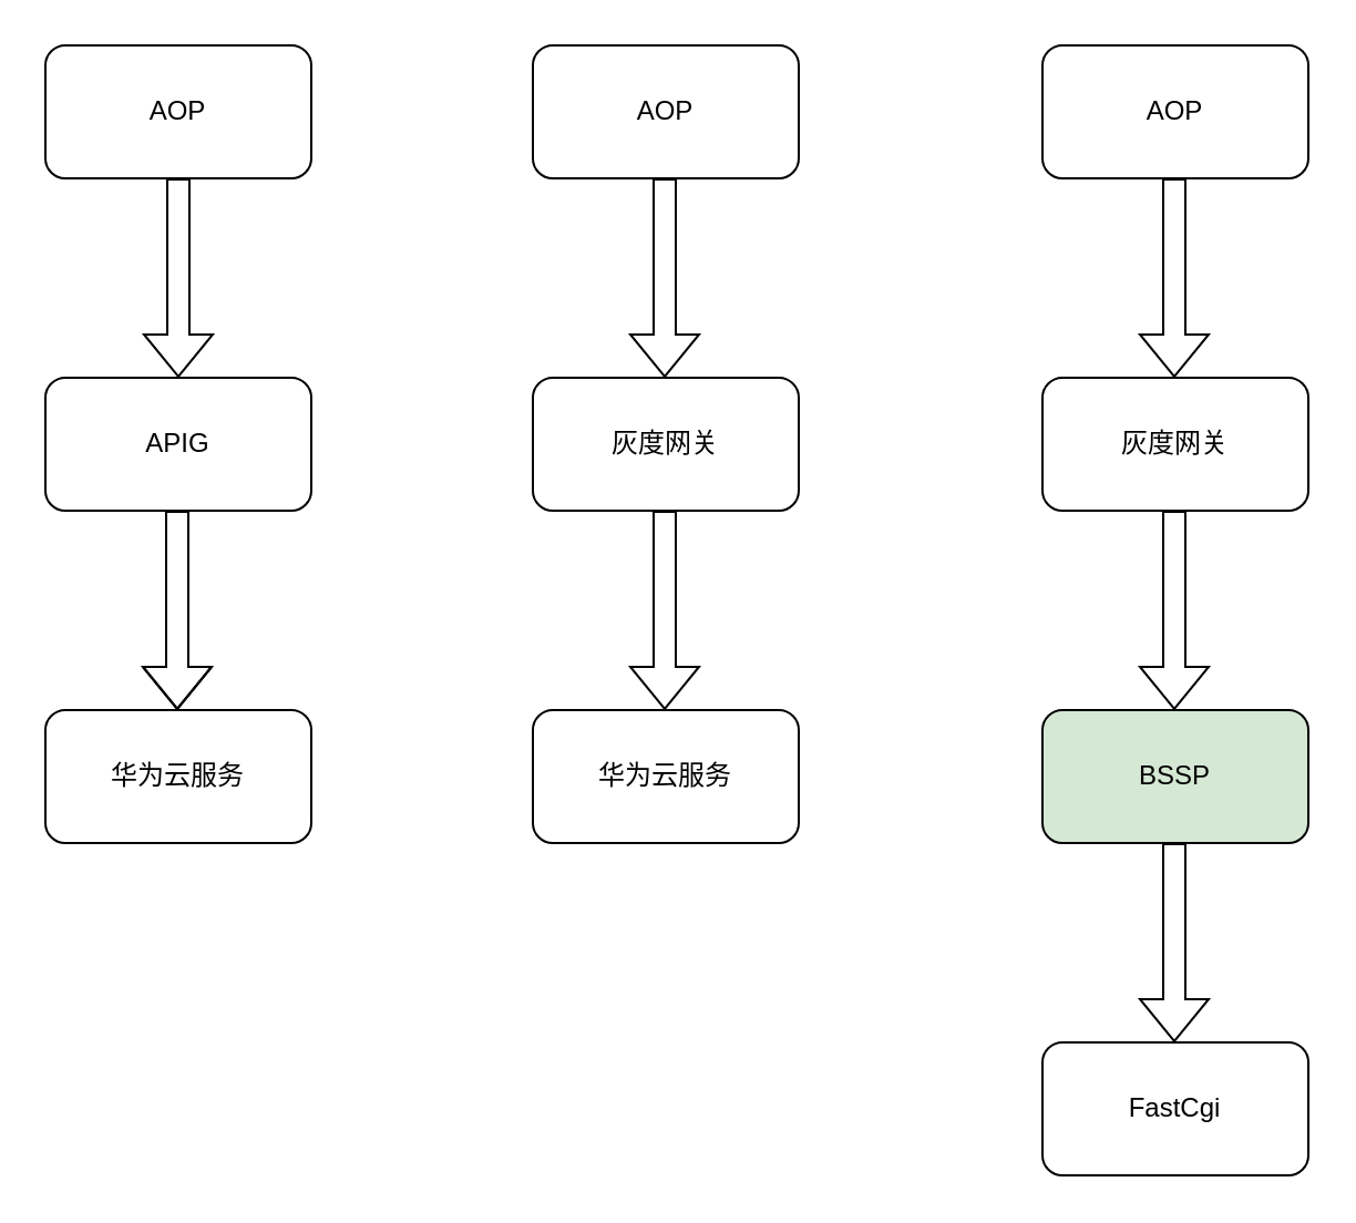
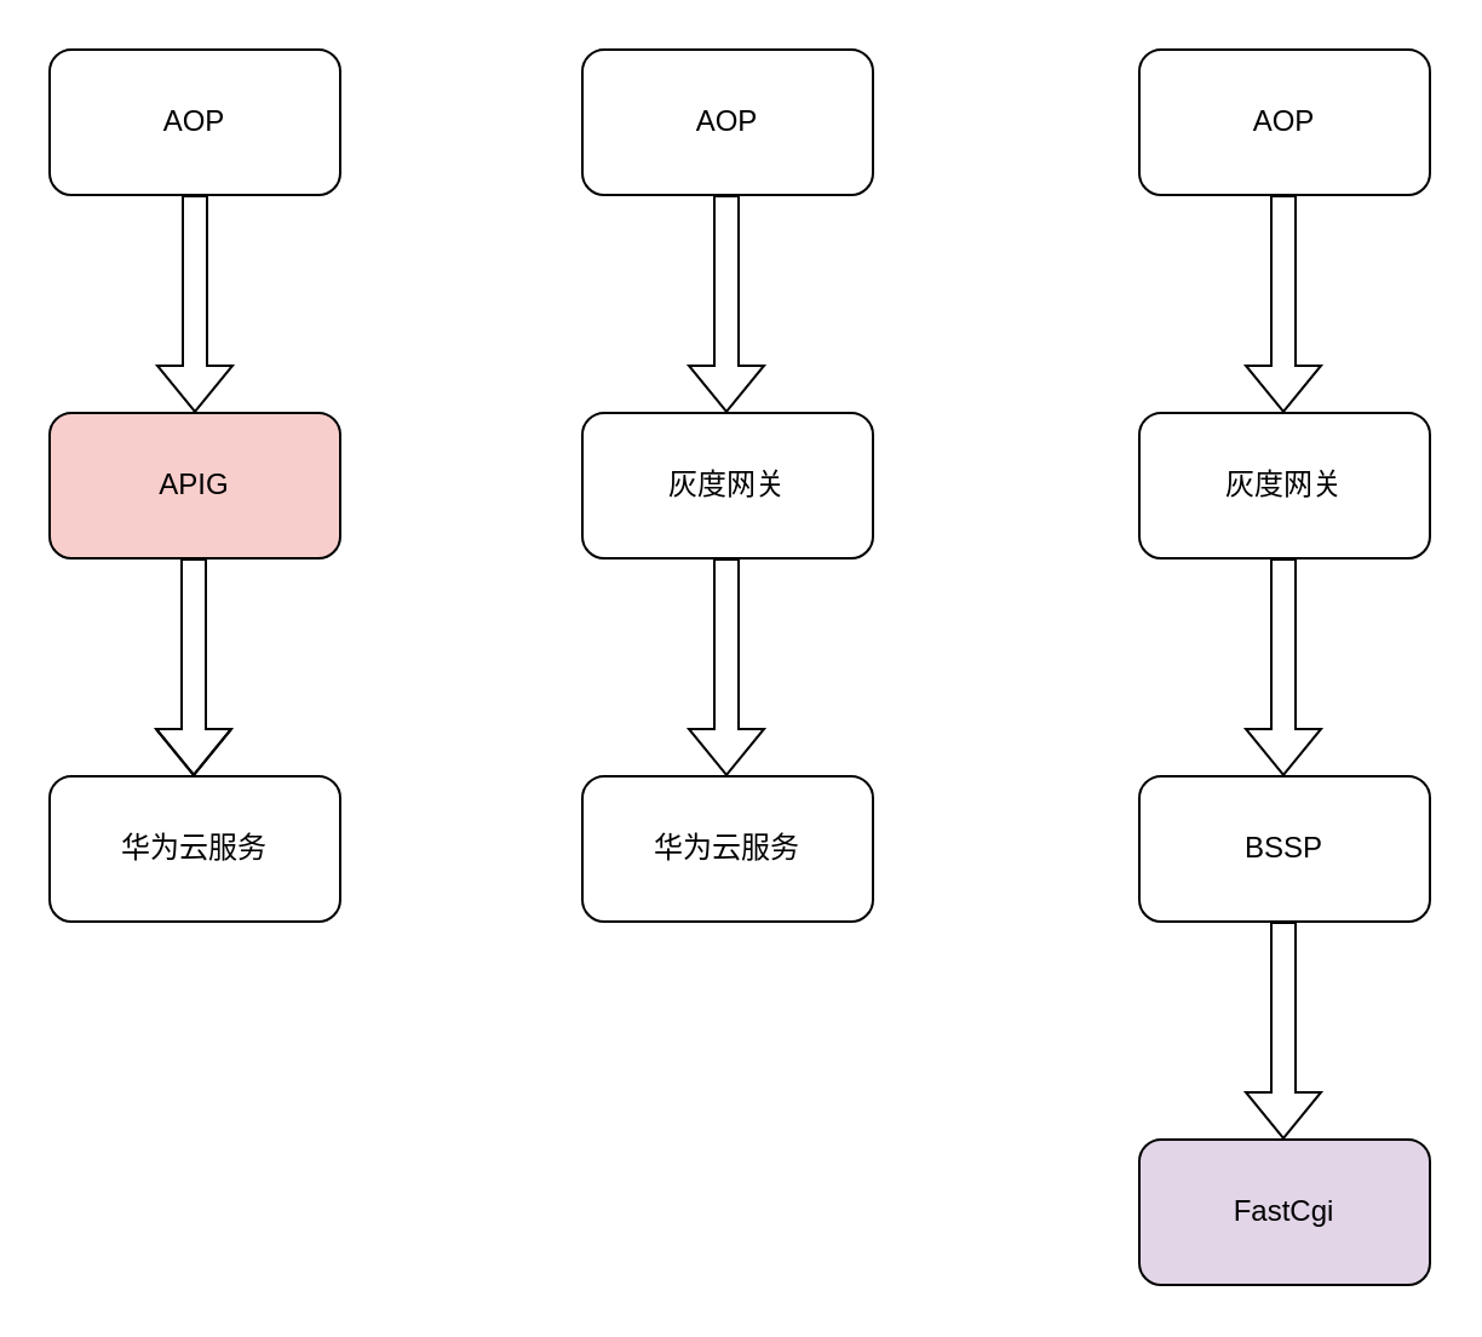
- <mxCell id="2" value="APIG" style="rounded=1;whiteSpace=wrap;html=1;" vertex="1" parent="1"><mxGeometry x="20" y="170" width="120" height="60" as="geometry" /></mxCell>
+ <mxCell id="2" value="APIG" style="rounded=1;whiteSpace=wrap;html=1;fillColor=#f8cecc;" vertex="1" parent="1"><mxGeometry x="20" y="170" width="120" height="60" as="geometry" /></mxCell>
- <mxCell id="7" value="BSSP" style="rounded=1;whiteSpace=wrap;html=1;fillColor=#d5e8d4;" vertex="1" parent="1"><mxGeometry x="470" y="320" width="120" height="60" as="geometry" /></mxCell>
+ <mxCell id="7" value="BSSP" style="rounded=1;whiteSpace=wrap;html=1;" vertex="1" parent="1"><mxGeometry x="470" y="320" width="120" height="60" as="geometry" /></mxCell>
- <mxCell id="11" value="FastCgi" style="rounded=1;whiteSpace=wrap;html=1;" vertex="1" parent="1"><mxGeometry x="470" y="470" width="120" height="60" as="geometry" /></mxCell>
+ <mxCell id="11" value="FastCgi" style="rounded=1;whiteSpace=wrap;html=1;fillColor=#e1d5e7;" vertex="1" parent="1"><mxGeometry x="470" y="470" width="120" height="60" as="geometry" /></mxCell>
